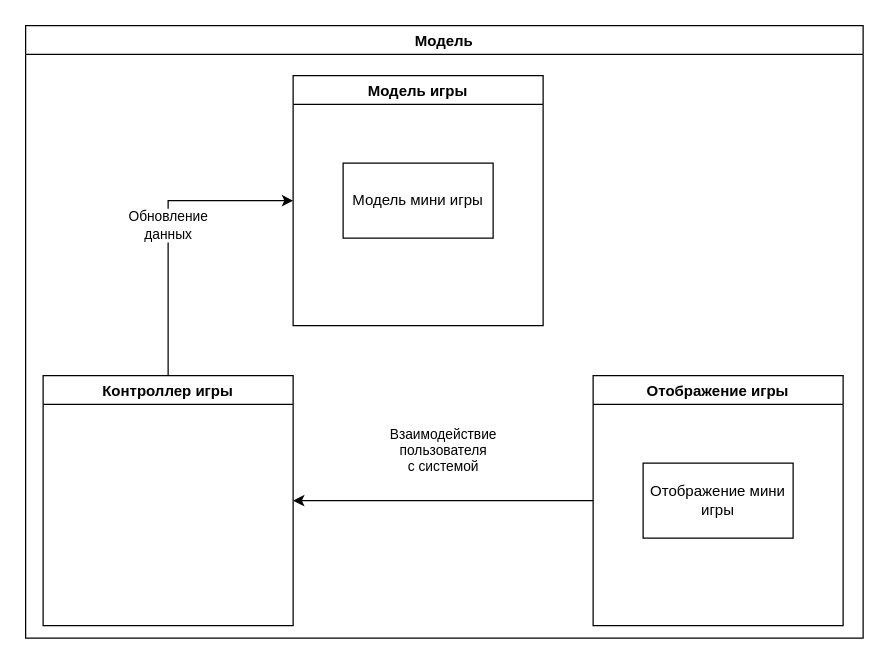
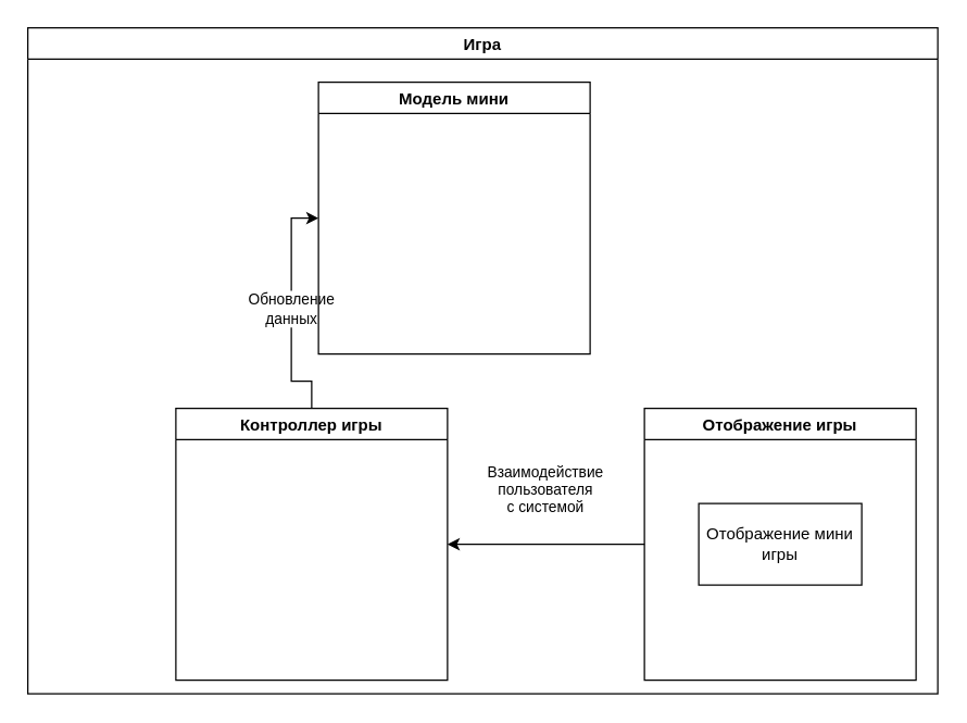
- <mxCell id="9" value="Модель" style="swimlane;" vertex="1" parent="1"><mxGeometry x="20" y="20" width="670" height="490" as="geometry" /></mxCell>
+ <mxCell id="9" value="Игра" style="swimlane;" vertex="1" parent="1"><mxGeometry x="20" y="20" width="670" height="490" as="geometry" /></mxCell>
- <mxCell id="7" value="Модель игры" style="swimlane;" vertex="1" parent="1"><mxGeometry x="234" y="60" width="200" height="200" as="geometry" /></mxCell>
+ <mxCell id="7" value="Модель мини" style="swimlane;" vertex="1" parent="1"><mxGeometry x="234" y="60" width="200" height="200" as="geometry" /></mxCell>
- <mxCell id="8" value="Модель мини игры" style="rounded=0;whiteSpace=wrap;html=1;" vertex="1" parent="7"><mxGeometry x="40" y="70" width="120" height="60" as="geometry" /></mxCell>
- <mxCell id="3" value="Контроллер игры" style="swimlane;" vertex="1" parent="1"><mxGeometry x="34" y="300" width="200" height="200" as="geometry" /></mxCell>
+ <mxCell id="3" value="Контроллер игры" style="swimlane;" vertex="1" parent="1"><mxGeometry x="129" y="300" width="200" height="200" as="geometry" /></mxCell>
